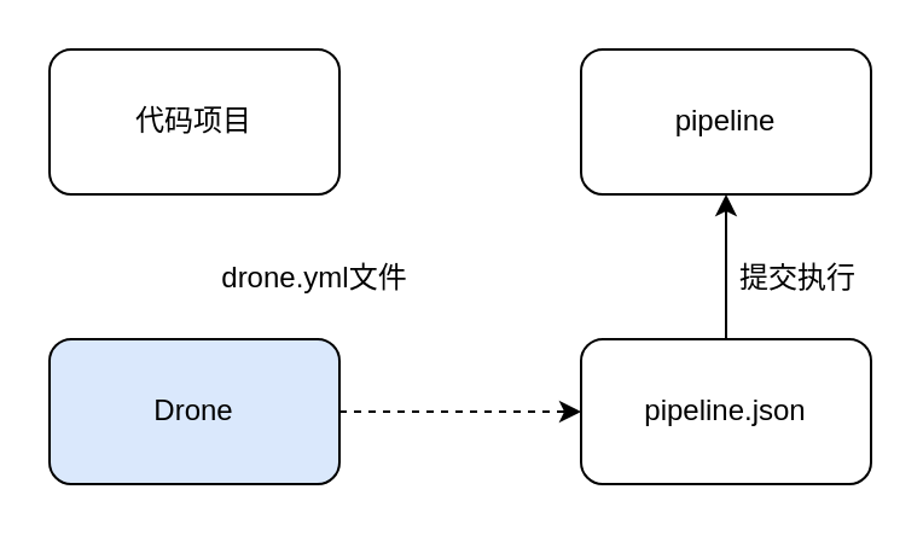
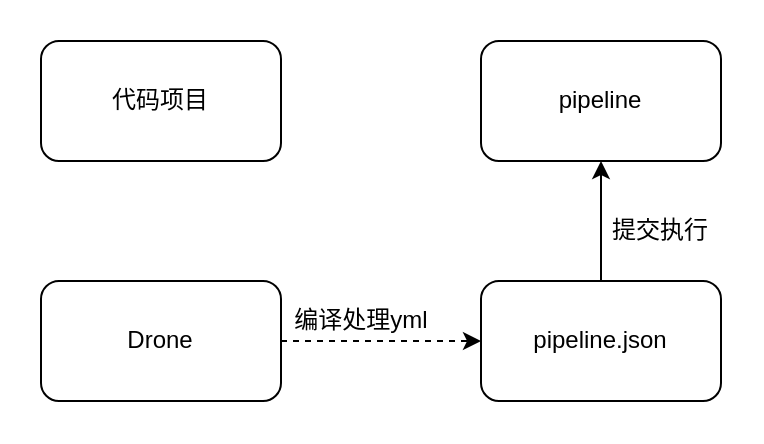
- <mxCell id="5" value="drone.yml文件" style="text;html=1;strokeColor=none;fillColor=none;align=center;verticalAlign=middle;whiteSpace=wrap;rounded=0;" vertex="1" parent="1"><mxGeometry x="90" y="100" width="80" height="30" as="geometry" /></mxCell>
+ <mxCell id="8" value="编译处理yml" style="text;html=1;align=center;verticalAlign=middle;resizable=0;points=[];autosize=1;strokeColor=none;fillColor=none;" vertex="1" parent="1"><mxGeometry x="140" y="150" width="80" height="20" as="geometry" /></mxCell>
- <mxCell id="4" value="Drone" style="rounded=1;whiteSpace=wrap;html=1;fillColor=#dae8fc;" vertex="1" parent="1"><mxGeometry x="20" y="140" width="120" height="60" as="geometry" /></mxCell>
+ <mxCell id="4" value="Drone" style="rounded=1;whiteSpace=wrap;html=1;" vertex="1" parent="1"><mxGeometry x="20" y="140" width="120" height="60" as="geometry" /></mxCell>
